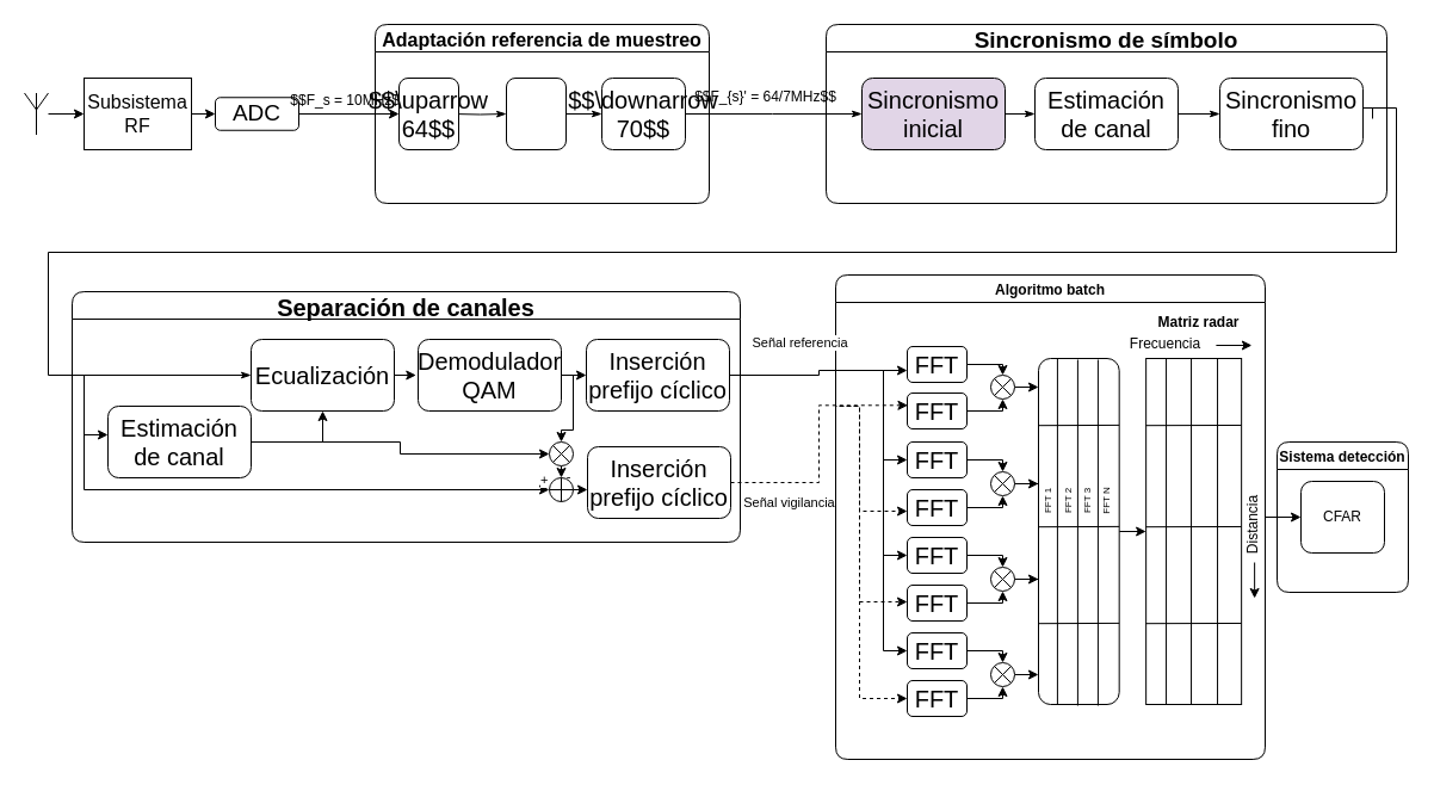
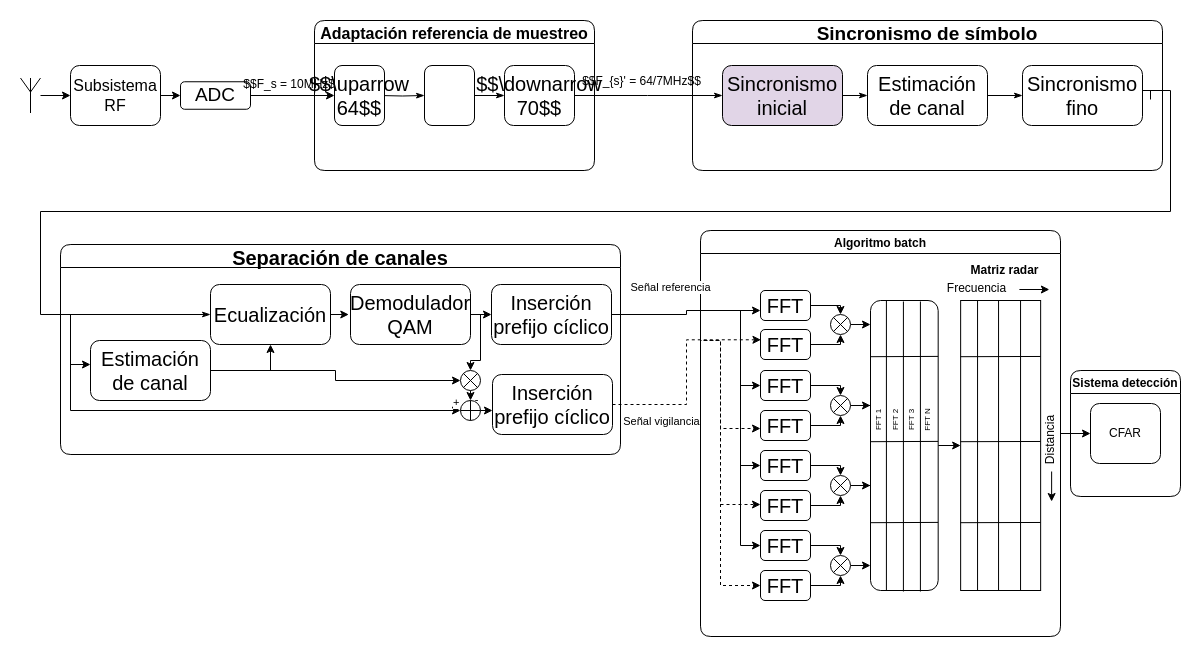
- <mxCell id="100" value="Subsistema RF" style="whiteSpace=wrap;html=1;fontSize=16;rounded=0;" vertex="1" parent="1"><mxGeometry x="70" y="65" width="90" height="60" as="geometry" /></mxCell>
+ <mxCell id="100" value="Subsistema RF" style="rounded=1;whiteSpace=wrap;html=1;fontSize=16;" vertex="1" parent="1"><mxGeometry x="70" y="65" width="90" height="60" as="geometry" /></mxCell>
